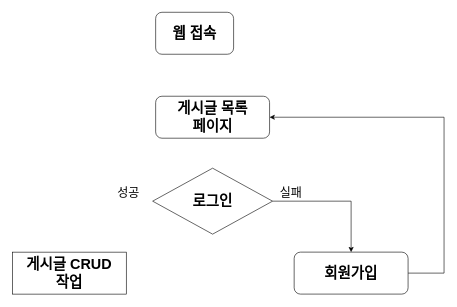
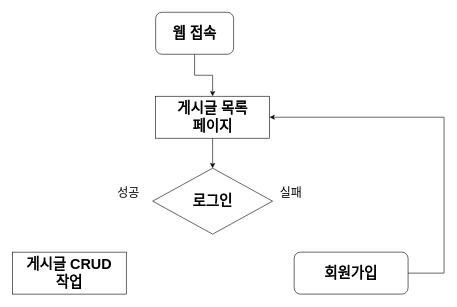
+ <mxCell id="8" style="edgeStyle=orthogonalEdgeStyle;rounded=0;orthogonalLoop=1;jettySize=auto;html=1;entryX=0.5;entryY=0;entryDx=0;entryDy=0;endArrow=classic;endFill=1;" edge="1" parent="1" source="9" target="3"><mxGeometry relative="1" as="geometry" /></mxCell>
- <mxCell id="3" value="&lt;span style=&quot;font-size: 24px&quot;&gt;&lt;b&gt;게시글 목록&lt;br&gt;페이지&lt;/b&gt;&lt;/span&gt;" style="rounded=1;whiteSpace=wrap;html=1;" vertex="1" parent="1"><mxGeometry x="259" y="160" width="190" height="70" as="geometry" /></mxCell>
+ <mxCell id="3" value="&lt;span style=&quot;font-size: 24px&quot;&gt;&lt;b&gt;게시글 목록&lt;br&gt;페이지&lt;/b&gt;&lt;/span&gt;" style="whiteSpace=wrap;html=1;rounded=0;" vertex="1" parent="1"><mxGeometry x="259" y="160" width="190" height="70" as="geometry" /></mxCell>
+ <mxCell id="2" style="edgeStyle=orthogonalEdgeStyle;rounded=0;orthogonalLoop=1;jettySize=auto;html=1;entryX=0.5;entryY=0;entryDx=0;entryDy=0;endArrow=classic;endFill=1;" edge="1" parent="1" source="3" target="5"><mxGeometry relative="1" as="geometry" /></mxCell>
- <mxCell id="4" style="edgeStyle=orthogonalEdgeStyle;rounded=0;orthogonalLoop=1;jettySize=auto;html=1;exitX=1;exitY=0.5;exitDx=0;exitDy=0;entryX=0.5;entryY=0;entryDx=0;entryDy=0;endArrow=classic;endFill=1;" edge="1" parent="1" source="5" target="12"><mxGeometry relative="1" as="geometry"><mxPoint x="580" y="400" as="targetPoint" /></mxGeometry></mxCell>
